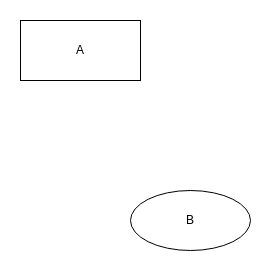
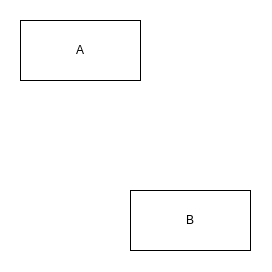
- <mxCell id="3" value="B" style="ellipse;whiteSpace=wrap;html=1;" vertex="1" parent="1"><mxGeometry x="130" y="190" width="120" height="60" as="geometry" /></mxCell>
+ <mxCell id="3" value="B" style="whiteSpace=wrap;html=1;rounded=0;" vertex="1" parent="1"><mxGeometry x="130" y="190" width="120" height="60" as="geometry" /></mxCell>
